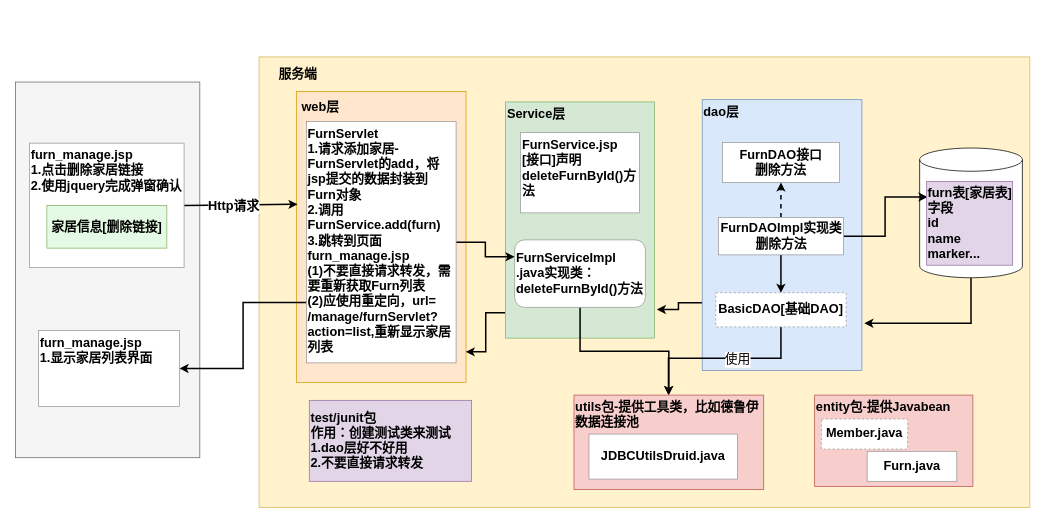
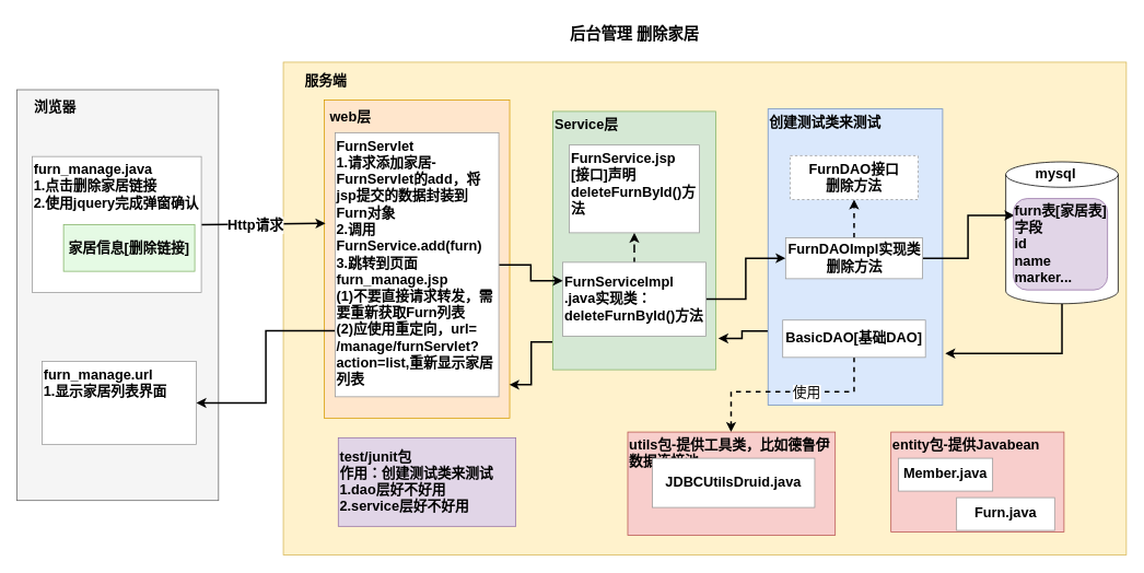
+ <mxCell id="2" value="&lt;span style=&quot;font-size: 19px;&quot;&gt;后台管理 删除家居&lt;/span&gt;" style="text;html=1;strokeColor=none;fillColor=none;align=center;verticalAlign=middle;whiteSpace=wrap;rounded=0;fontSize=18;fontStyle=1" parent="1" vertex="1"><mxGeometry x="624.5" y="20" width="297" height="44" as="geometry" /></mxCell>
+ <mxCell id="4" value="浏览器" style="text;html=1;strokeColor=none;fillColor=none;align=center;verticalAlign=middle;whiteSpace=wrap;rounded=0;fontSize=17;fontStyle=1" parent="1" vertex="1"><mxGeometry x="37" y="116" width="60" height="30" as="geometry" /></mxCell>
- <mxCell id="13" value="dao层" style="text;html=1;strokeColor=#6c8ebf;fillColor=#dae8fc;align=left;verticalAlign=top;whiteSpace=wrap;rounded=0;fontSize=17;fontStyle=1" parent="1" vertex="1"><mxGeometry x="936" y="132" width="213" height="361" as="geometry" /></mxCell>
+ <mxCell id="13" value="创建测试类来测试" style="text;html=1;strokeColor=#6c8ebf;fillColor=#dae8fc;align=left;verticalAlign=top;whiteSpace=wrap;rounded=0;fontSize=17;fontStyle=1" parent="1" vertex="1"><mxGeometry x="936" y="132" width="213" height="361" as="geometry" /></mxCell>
+ <mxCell id="33" value="mysql" style="text;html=1;strokeColor=none;fillColor=none;align=center;verticalAlign=middle;whiteSpace=wrap;rounded=0;labelBorderColor=none;fontSize=17;fontStyle=1" parent="1" vertex="1"><mxGeometry x="1256.5" y="196.5" width="60" height="30" as="geometry" /></mxCell>
- <mxCell id="22" value="FurnDAO接口&lt;br&gt;删除方法" style="rounded=0;whiteSpace=wrap;html=1;labelBorderColor=none;fontSize=17;strokeColor=#999999;fontStyle=1;align=center;verticalAlign=middle;" parent="1" vertex="1"><mxGeometry x="963" y="189" width="156" height="53.5" as="geometry" /></mxCell>
+ <mxCell id="22" value="FurnDAO接口&lt;br&gt;删除方法" style="rounded=0;whiteSpace=wrap;html=1;labelBorderColor=none;fontSize=17;strokeColor=#999999;fontStyle=1;align=center;verticalAlign=middle;dashed=1;" parent="1" vertex="1"><mxGeometry x="963" y="189" width="156" height="53.5" as="geometry" /></mxCell>
- <mxCell id="16" value="furn_manage.jsp&lt;br&gt;1.点击删除家居链接&lt;br&gt;2.使用jquery完成弹窗确认" style="rounded=0;whiteSpace=wrap;html=1;fontSize=17;fontStyle=1;align=left;verticalAlign=top;strokeColor=#999999;" parent="1" vertex="1"><mxGeometry x="39" y="190" width="206" height="166" as="geometry" /></mxCell>
+ <mxCell id="16" value="furn_manage.java&lt;br&gt;1.点击删除家居链接&lt;br&gt;2.使用jquery完成弹窗确认" style="rounded=0;whiteSpace=wrap;html=1;fontSize=17;fontStyle=1;align=left;verticalAlign=top;strokeColor=#999999;" parent="1" vertex="1"><mxGeometry x="39" y="190" width="206" height="166" as="geometry" /></mxCell>
- <mxCell id="34" value="furn表[家居表]&lt;br&gt;字段&lt;br&gt;id&lt;br&gt;name&lt;br&gt;marker..." style="rounded=0;whiteSpace=wrap;html=1;labelBorderColor=none;fontSize=17;strokeColor=#9673a6;fillColor=#e1d5e7;fontStyle=1;align=left;" parent="1" vertex="1"><mxGeometry x="1235.31" y="241.25" width="114.69" height="111.5" as="geometry" /></mxCell>
+ <mxCell id="34" value="furn表[家居表]&lt;br&gt;字段&lt;br&gt;id&lt;br&gt;name&lt;br&gt;marker..." style="whiteSpace=wrap;html=1;labelBorderColor=none;fontSize=17;strokeColor=#9673a6;fillColor=#e1d5e7;fontStyle=1;align=left;rounded=1;" parent="1" vertex="1"><mxGeometry x="1235.31" y="241.25" width="114.69" height="111.5" as="geometry" /></mxCell>
- <mxCell id="37" value="&lt;span style=&quot;font-size: 17px;&quot;&gt;家居信息[删除链接]&lt;br&gt;&lt;/span&gt;" style="rounded=0;whiteSpace=wrap;html=1;fontStyle=1;fillColor=#E5FAE4;strokeColor=#82b366;" parent="1" vertex="1"><mxGeometry x="62" y="273" width="160" height="57" as="geometry" /></mxCell>
+ <mxCell id="37" value="&lt;span style=&quot;font-size: 17px;&quot;&gt;家居信息[删除链接]&lt;br&gt;&lt;/span&gt;" style="rounded=0;whiteSpace=wrap;html=1;fontStyle=1;fillColor=#E5FAE4;strokeColor=#82b366;" parent="1" vertex="1"><mxGeometry x="77" y="273" width="160" height="57" as="geometry" /></mxCell>
+ <mxCell id="19" style="edgeStyle=orthogonalEdgeStyle;rounded=0;orthogonalLoop=1;jettySize=auto;html=1;exitX=0.5;exitY=0;exitDx=0;exitDy=0;fontSize=17;dashed=1;strokeWidth=2;" parent="1" source="21" target="18" edge="1"><mxGeometry relative="1" as="geometry" /></mxCell>
- <mxCell id="24" style="edgeStyle=orthogonalEdgeStyle;rounded=0;orthogonalLoop=1;jettySize=auto;html=1;exitX=0.5;exitY=1;exitDx=0;exitDy=0;entryX=0.5;entryY=0;entryDx=0;entryDy=0;fontSize=17;strokeWidth=2;" parent="1" source="26" target="29" edge="1"><mxGeometry relative="1" as="geometry" /></mxCell>
- <mxCell id="21" value="FurnServiceImpl&lt;br&gt;.java实现类：&lt;br&gt;deleteFurnById()方法" style="whiteSpace=wrap;html=1;labelBorderColor=none;fontSize=17;strokeColor=#999999;align=left;fontStyle=1;verticalAlign=middle;rounded=1;" parent="1" vertex="1"><mxGeometry x="685.75" y="319" width="174.5" height="90" as="geometry" /></mxCell>
+ <mxCell id="21" value="FurnServiceImpl&lt;br&gt;.java实现类：&lt;br&gt;deleteFurnById()方法" style="rounded=0;whiteSpace=wrap;html=1;labelBorderColor=none;fontSize=17;strokeColor=#999999;align=left;fontStyle=1;verticalAlign=middle;" parent="1" vertex="1"><mxGeometry x="685.75" y="319" width="174.5" height="90" as="geometry" /></mxCell>
- <mxCell id="29" value="BasicDAO[基础DAO]" style="rounded=0;whiteSpace=wrap;html=1;labelBorderColor=none;fontSize=17;strokeColor=#999999;align=center;fontStyle=1;verticalAlign=middle;dashed=1;" parent="1" vertex="1"><mxGeometry x="954" y="389.5" width="174" height="45.5" as="geometry" /></mxCell>
+ <mxCell id="29" value="BasicDAO[基础DAO]" style="rounded=0;whiteSpace=wrap;html=1;labelBorderColor=none;fontSize=17;strokeColor=#999999;align=center;fontStyle=1;verticalAlign=middle;" parent="1" vertex="1"><mxGeometry x="954" y="389.5" width="174" height="45.5" as="geometry" /></mxCell>
- <mxCell id="38" value="furn_manage.jsp&lt;br&gt;1.显示家居列表界面" style="rounded=0;whiteSpace=wrap;html=1;fontSize=17;fontStyle=1;align=left;verticalAlign=top;strokeColor=#999999;" parent="1" vertex="1"><mxGeometry x="51" y="440" width="188" height="101" as="geometry" /></mxCell>
+ <mxCell id="38" value="furn_manage.url&lt;br&gt;1.显示家居列表界面" style="rounded=0;whiteSpace=wrap;html=1;fontSize=17;fontStyle=1;align=left;verticalAlign=top;strokeColor=#999999;" parent="1" vertex="1"><mxGeometry x="51" y="440" width="188" height="101" as="geometry" /></mxCell>
- <mxCell id="20" style="edgeStyle=orthogonalEdgeStyle;rounded=0;orthogonalLoop=1;jettySize=auto;html=1;fontSize=17;strokeWidth=2;" parent="1" source="21" target="30" edge="1"><mxGeometry relative="1" as="geometry" /></mxCell>
+ <mxCell id="20" style="edgeStyle=orthogonalEdgeStyle;rounded=0;orthogonalLoop=1;jettySize=auto;html=1;entryX=0;entryY=0.5;entryDx=0;entryDy=0;fontSize=17;strokeWidth=2;" parent="1" source="21" target="26" edge="1"><mxGeometry relative="1" as="geometry" /></mxCell>
- <mxCell id="27" style="edgeStyle=orthogonalEdgeStyle;rounded=0;orthogonalLoop=1;jettySize=auto;html=1;exitX=0.5;exitY=1;exitDx=0;exitDy=0;fontSize=17;strokeWidth=2;dashed=0;" parent="1" source="29" target="30" edge="1"><mxGeometry relative="1" as="geometry"><Array as="points"><mxPoint x="1041" y="477" /><mxPoint x="891" y="477" /></Array></mxGeometry></mxCell>
+ <mxCell id="27" style="edgeStyle=orthogonalEdgeStyle;rounded=0;orthogonalLoop=1;jettySize=auto;html=1;exitX=0.5;exitY=1;exitDx=0;exitDy=0;fontSize=17;strokeWidth=2;dashed=1;" parent="1" source="29" target="30" edge="1"><mxGeometry relative="1" as="geometry"><Array as="points"><mxPoint x="1041" y="477" /><mxPoint x="891" y="477" /></Array></mxGeometry></mxCell>
- <mxCell id="36" value="Member.java" style="rounded=0;whiteSpace=wrap;html=1;labelBorderColor=none;fontSize=17;strokeColor=#999999;fontStyle=1;dashed=1;" parent="1" vertex="1"><mxGeometry x="1095" y="558" width="115" height="40" as="geometry" /></mxCell>
+ <mxCell id="36" value="Member.java" style="rounded=0;whiteSpace=wrap;html=1;labelBorderColor=none;fontSize=17;strokeColor=#999999;fontStyle=1" parent="1" vertex="1"><mxGeometry x="1095" y="558" width="115" height="40" as="geometry" /></mxCell>
- <mxCell id="32" value="test/junit包&lt;br&gt;作用：创建测试类来测试&lt;br&gt;1.dao层好不好用&lt;br&gt;2.不要直接请求转发" style="rounded=0;whiteSpace=wrap;html=1;labelBorderColor=none;fontSize=17;strokeColor=#9673a6;align=left;fontStyle=1;fillColor=#e1d5e7;" parent="1" vertex="1"><mxGeometry x="412" y="533" width="216.5" height="108" as="geometry" /></mxCell>
+ <mxCell id="32" value="test/junit包&lt;br&gt;作用：创建测试类来测试&lt;br&gt;1.dao层好不好用&lt;br&gt;2.service层好不好用" style="rounded=0;whiteSpace=wrap;html=1;labelBorderColor=none;fontSize=17;strokeColor=#9673a6;align=left;fontStyle=1;fillColor=#e1d5e7;" parent="1" vertex="1"><mxGeometry x="412" y="533" width="216.5" height="108" as="geometry" /></mxCell>
- <mxCell id="31" value="JDBCUtilsDruid.java" style="rounded=0;whiteSpace=wrap;html=1;labelBorderColor=none;fontSize=17;strokeColor=#999999;fontStyle=1" parent="1" vertex="1"><mxGeometry x="785" y="578" width="198" height="60" as="geometry" /></mxCell>
+ <mxCell id="31" value="JDBCUtilsDruid.java" style="rounded=0;whiteSpace=wrap;html=1;labelBorderColor=none;fontSize=17;strokeColor=#999999;fontStyle=1" parent="1" vertex="1"><mxGeometry x="795" y="558" width="198" height="60" as="geometry" /></mxCell>
- <mxCell id="42" value="Furn.java" style="rounded=0;whiteSpace=wrap;html=1;labelBorderColor=none;fontSize=17;strokeColor=#999999;fontStyle=1" parent="1" vertex="1"><mxGeometry x="1156" y="601" width="119.5" height="40" as="geometry" /></mxCell>
+ <mxCell id="42" value="Furn.java" style="rounded=0;whiteSpace=wrap;html=1;labelBorderColor=none;fontSize=17;strokeColor=#999999;fontStyle=1" parent="1" vertex="1"><mxGeometry x="1166" y="606" width="119.5" height="40" as="geometry" /></mxCell>
